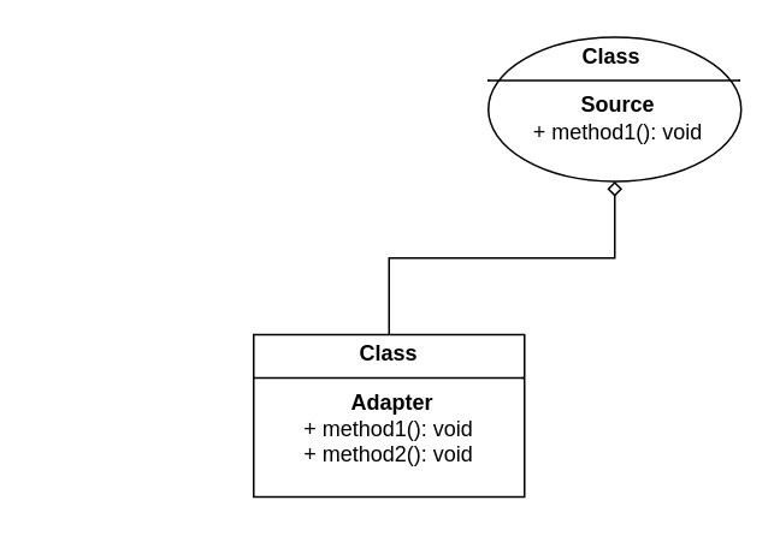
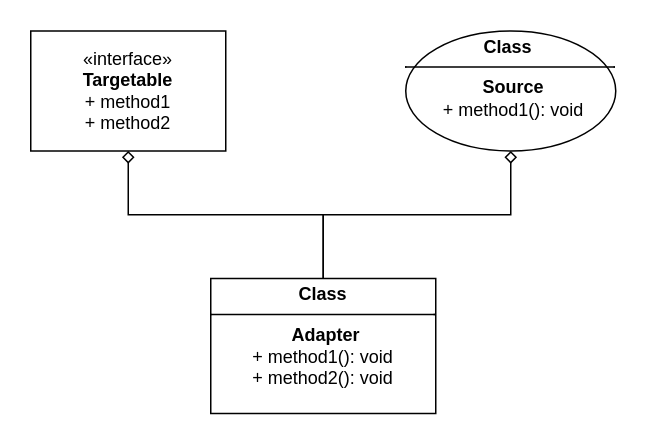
+ <mxCell id="2" value="«interface»&lt;br&gt;&lt;b&gt;Targetable&lt;/b&gt;&lt;br&gt;+ method1&lt;br&gt;+ method2" style="html=1;whiteSpace=wrap;" vertex="1" parent="1"><mxGeometry x="20" y="20" width="130" height="80" as="geometry" /></mxCell>
+ <mxCell id="4" style="edgeStyle=orthogonalEdgeStyle;rounded=0;orthogonalLoop=1;jettySize=auto;html=1;entryX=0.5;entryY=1;entryDx=0;entryDy=0;endArrow=diamond;endFill=0;strokeWidth=1;" edge="1" parent="1" source="6" target="2"><mxGeometry relative="1" as="geometry" /></mxCell>
